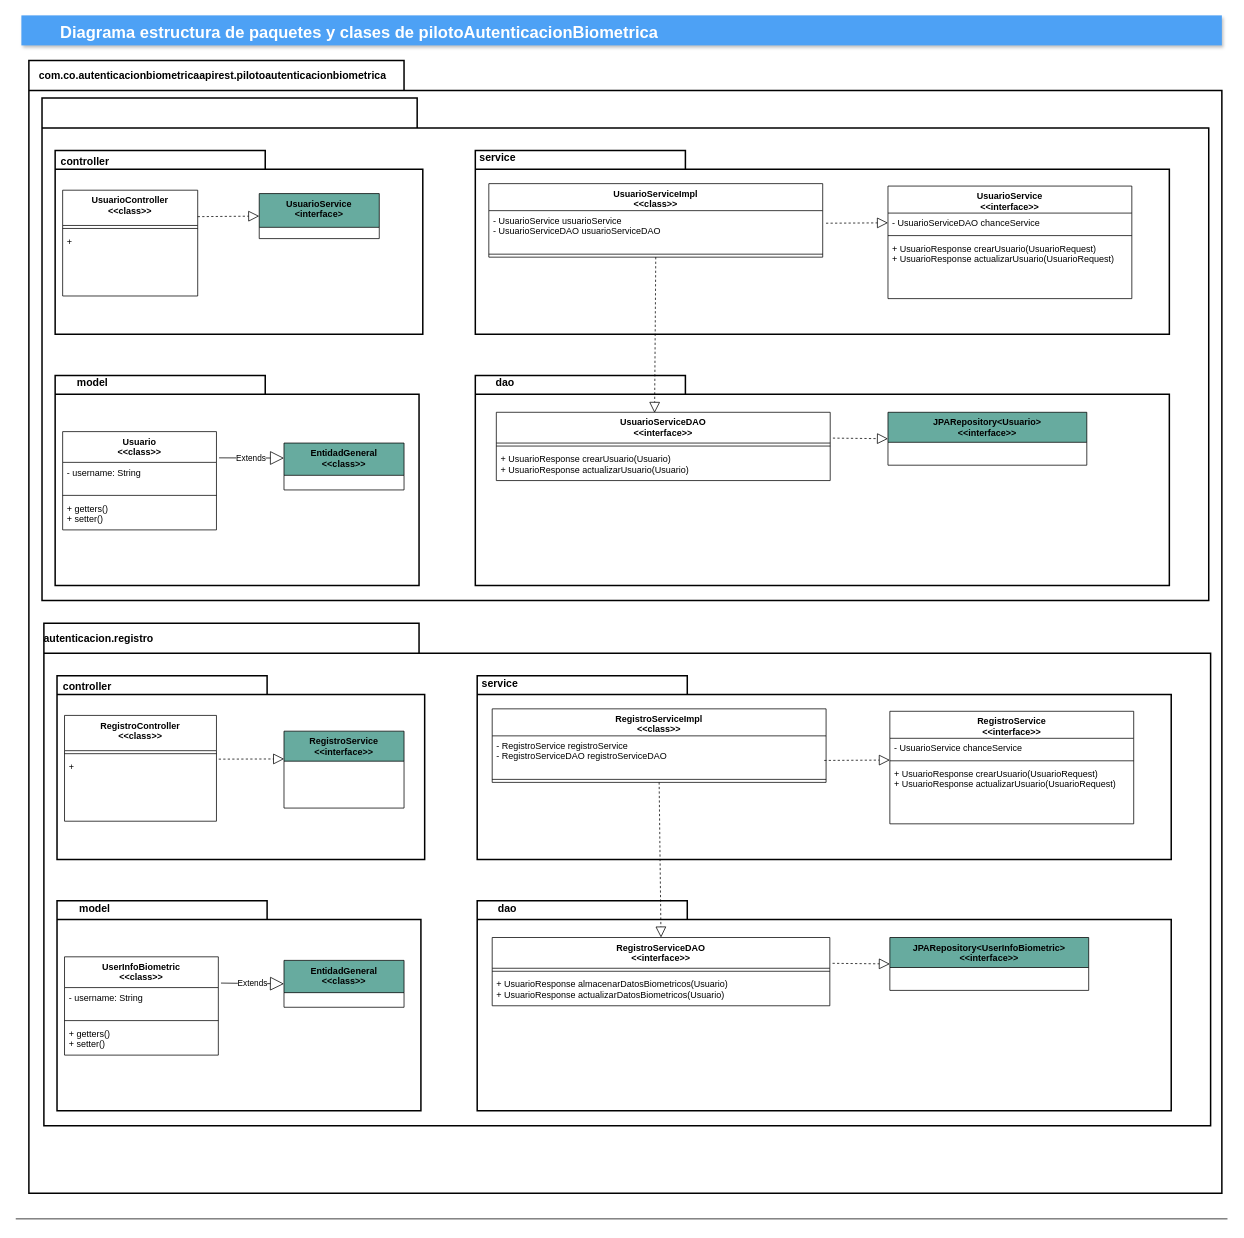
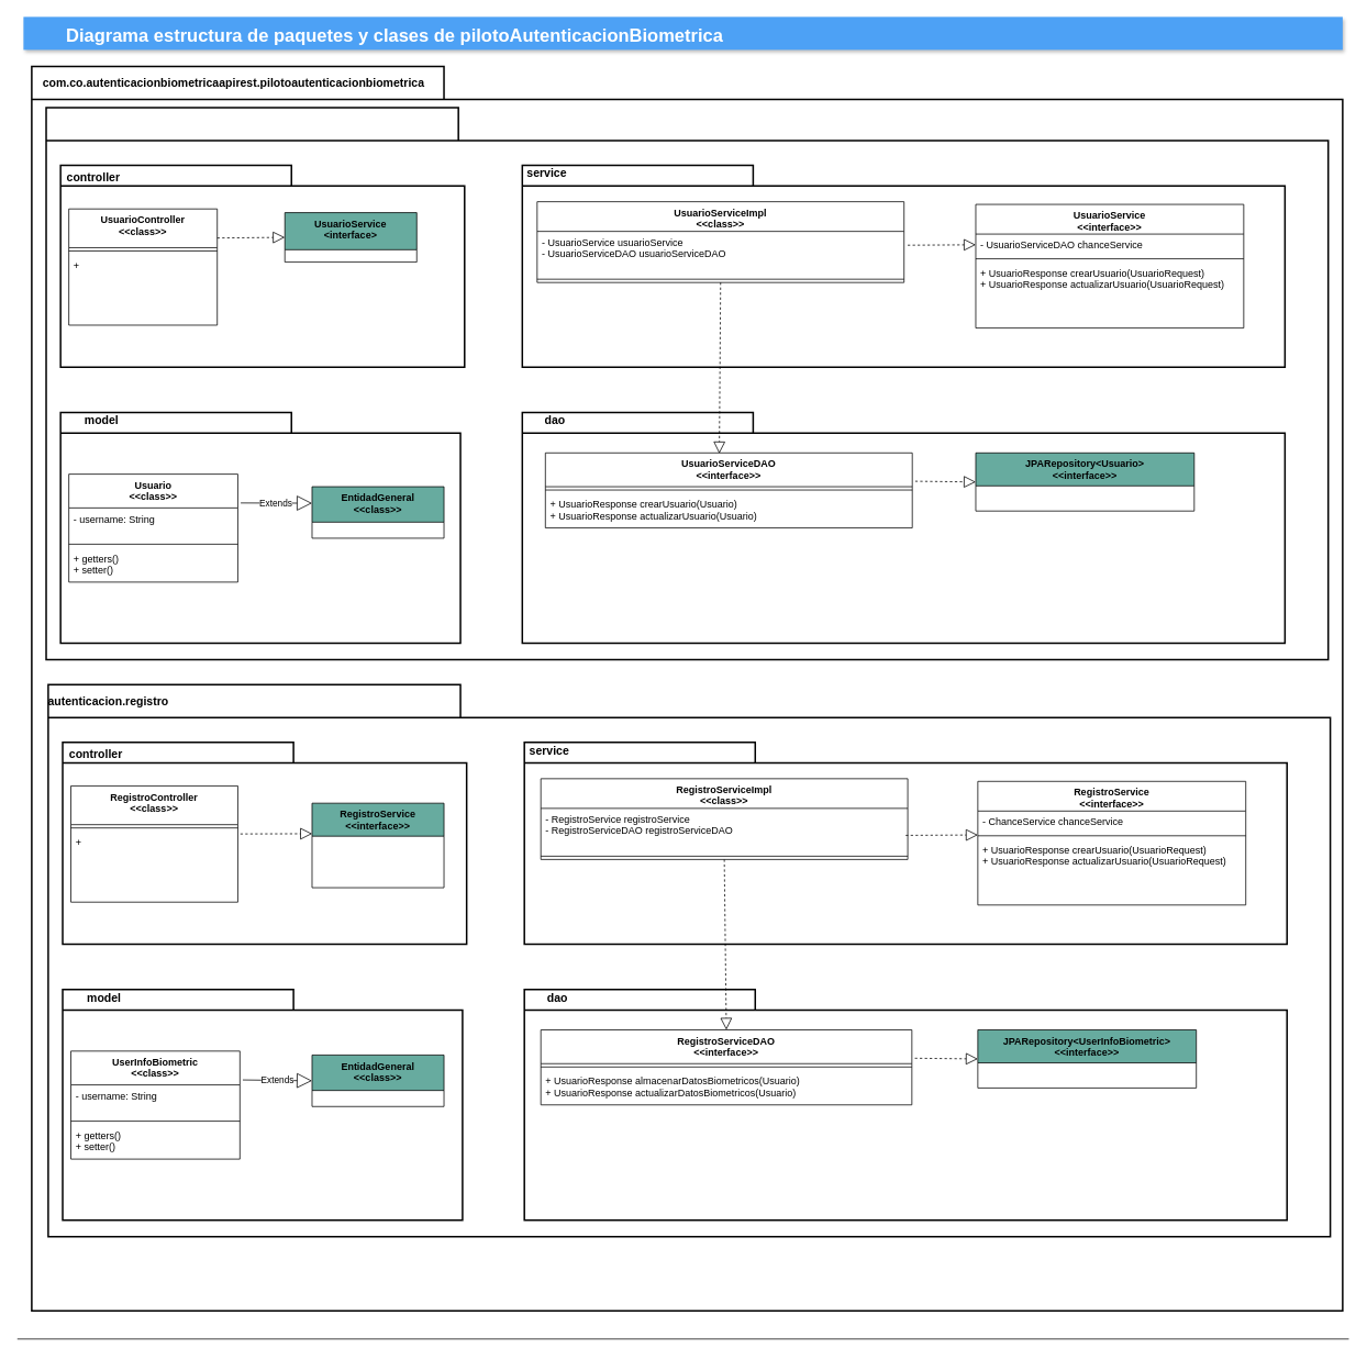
- <mxCell id="61" value="- UsuarioService chanceService" style="text;strokeColor=none;fillColor=none;align=left;verticalAlign=top;spacingLeft=4;spacingRight=4;overflow=hidden;rotatable=0;points=[[0,0.5],[1,0.5]];portConstraint=eastwest;" vertex="1" parent="60"><mxGeometry y="36" width="325" height="26" as="geometry" /></mxCell>
+ <mxCell id="61" value="- ChanceService chanceService" style="text;strokeColor=none;fillColor=none;align=left;verticalAlign=top;spacingLeft=4;spacingRight=4;overflow=hidden;rotatable=0;points=[[0,0.5],[1,0.5]];portConstraint=eastwest;" vertex="1" parent="60"><mxGeometry y="36" width="325" height="26" as="geometry" /></mxCell>
